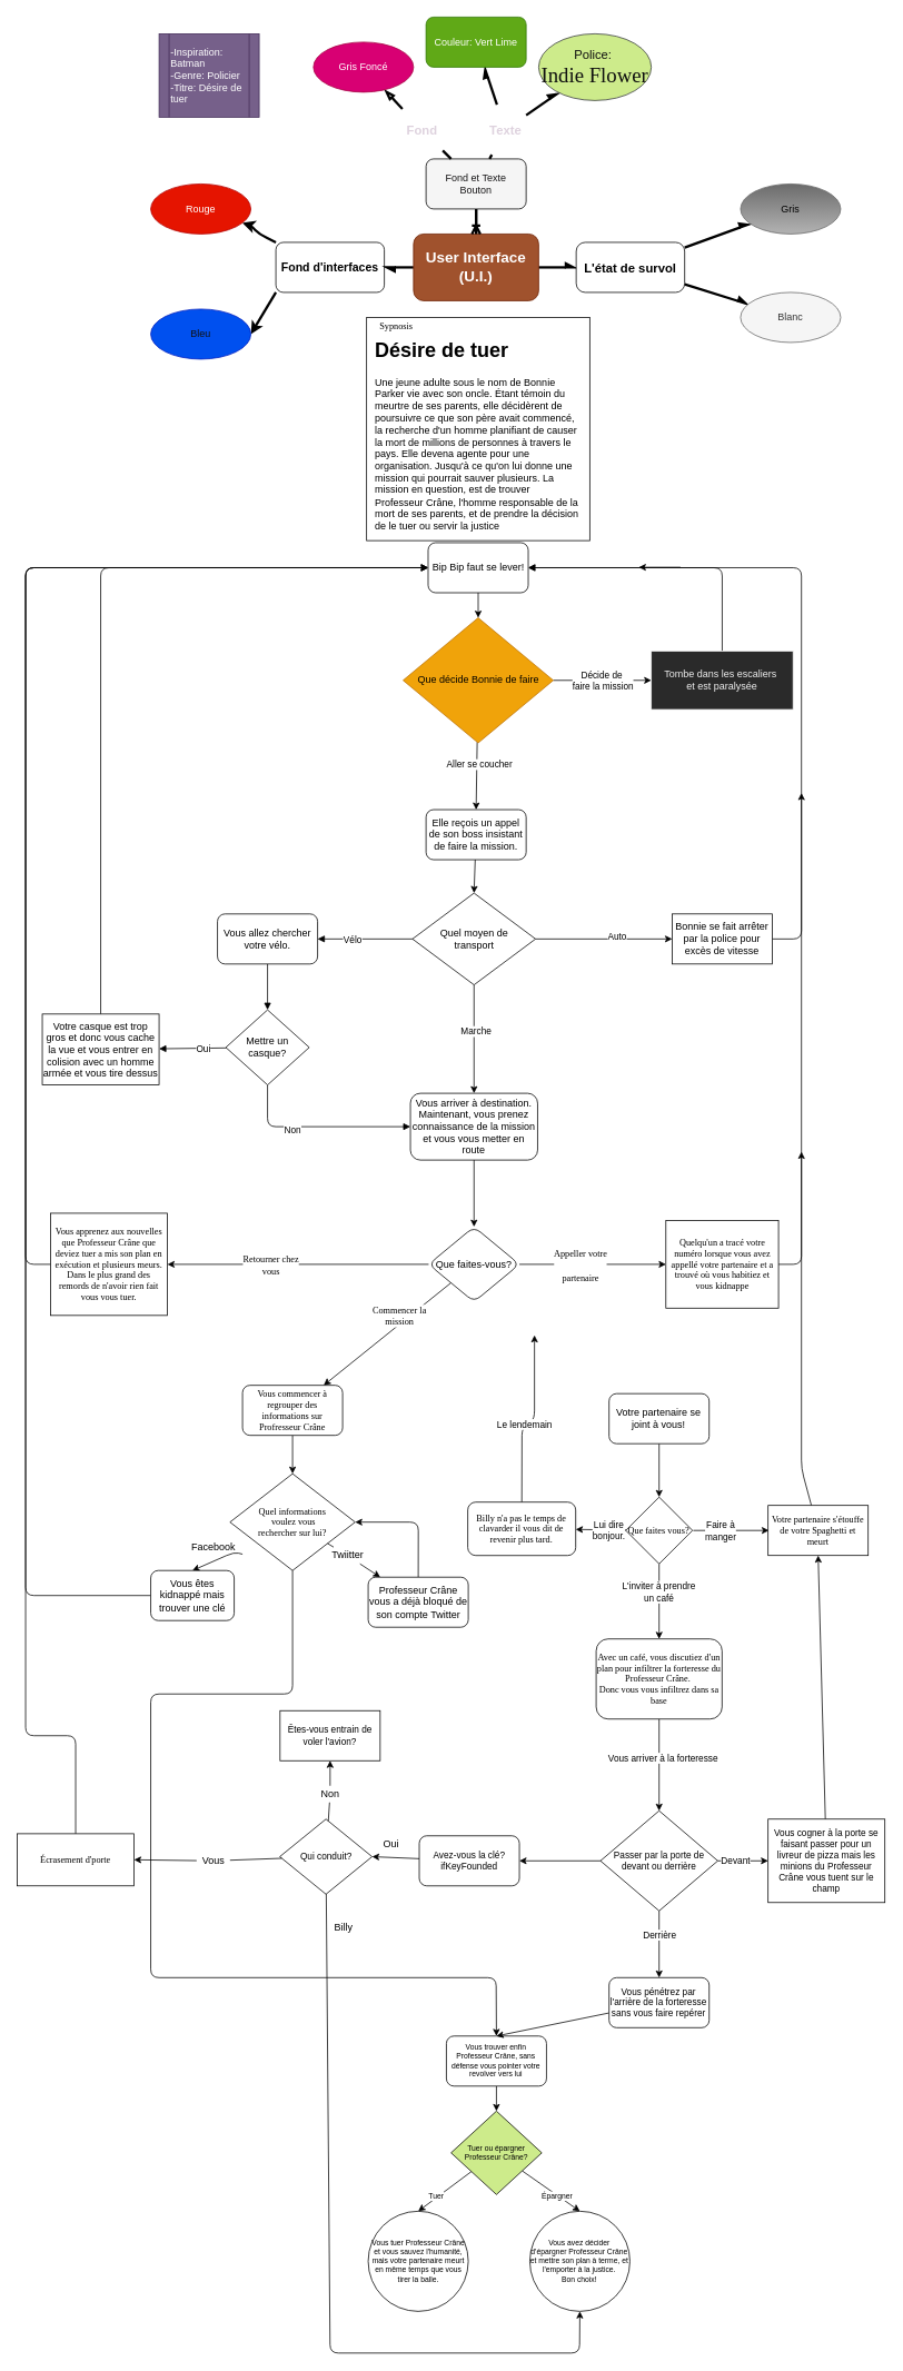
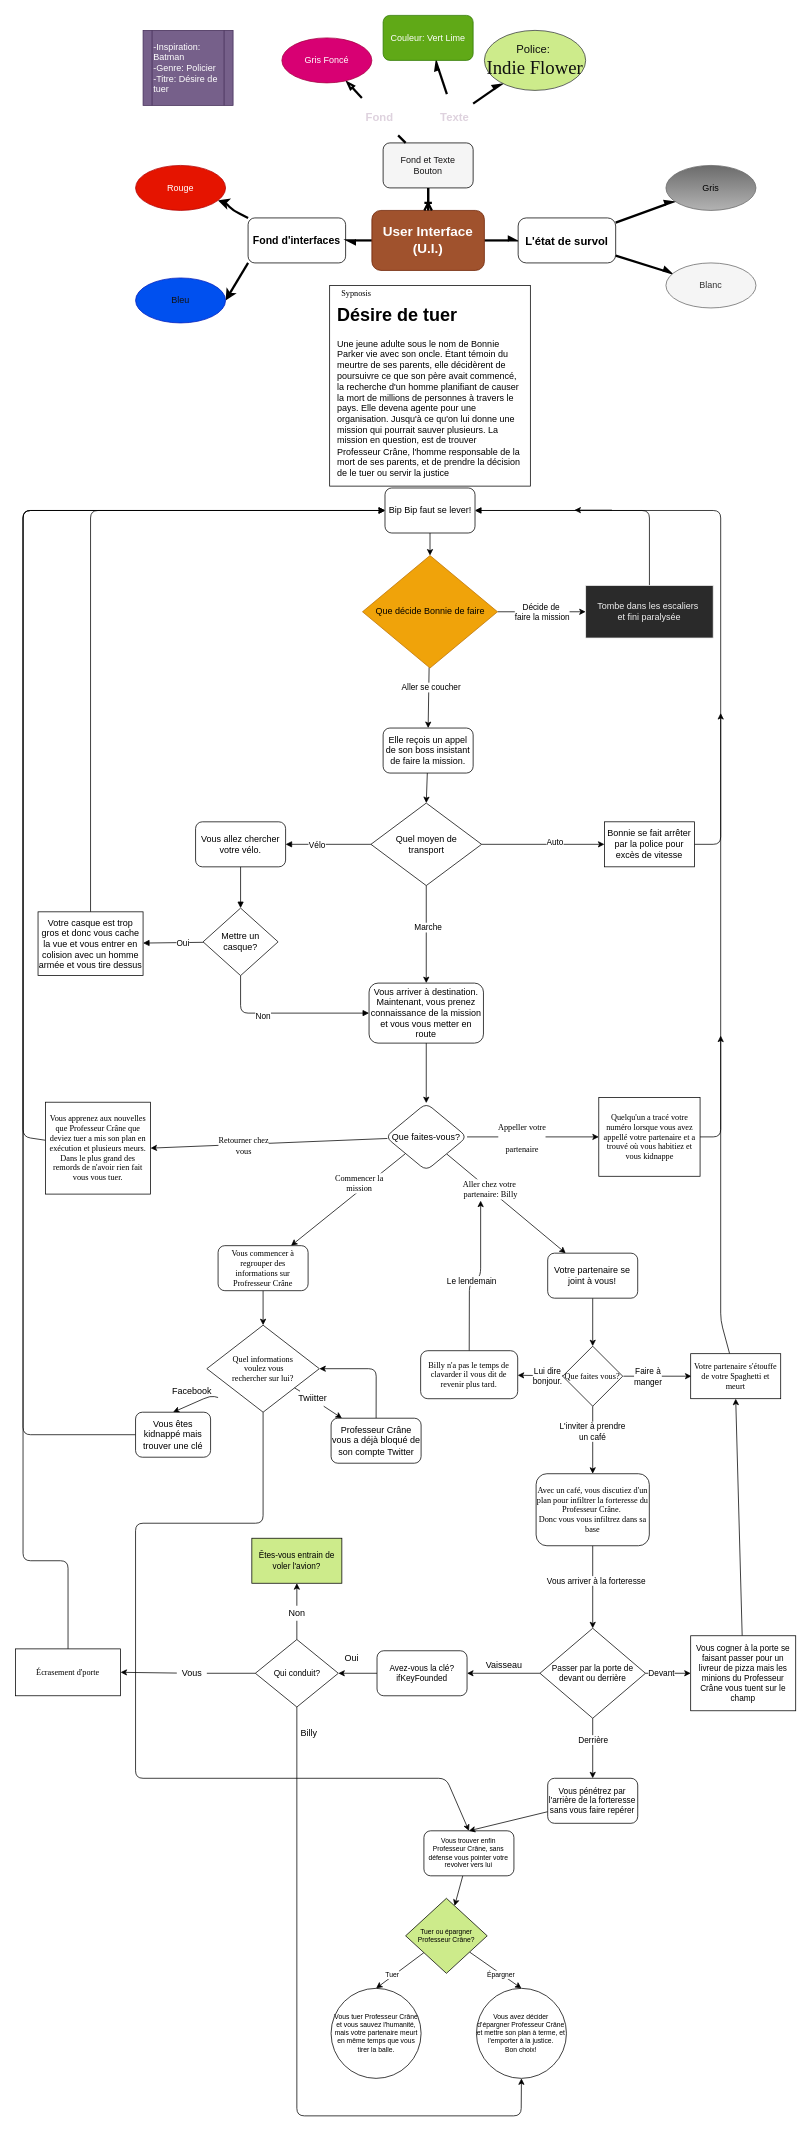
- <mxCell id="21" value="" style="edgeStyle=none;html=1;fontColor=#121112;endArrow=none;endFill=1;strokeWidth=3;" parent="1" source="14" target="20" edge="1"><mxGeometry relative="1" as="geometry"><mxPoint x="588" y="190" as="sourcePoint" /><mxPoint x="636.759" y="108.735" as="targetPoint" /></mxGeometry></mxCell>
- <mxCell id="36" value="Tombe dans les escaliers&amp;nbsp;&lt;br&gt;et est paralysée" style="rounded=0;whiteSpace=wrap;html=1;fontFamily=Helvetica;fontSize=12;fontColor=rgb(240, 240, 240);align=center;strokeColor=rgb(240, 240, 240);fillColor=rgb(42, 42, 42);" parent="1" vertex="1"><mxGeometry x="780" y="780" width="170" height="70" as="geometry" /></mxCell>
+ <mxCell id="36" value="Tombe dans les escaliers&amp;nbsp;&lt;br&gt;et fini paralysée" style="rounded=0;whiteSpace=wrap;html=1;fontFamily=Helvetica;fontSize=12;fontColor=rgb(240, 240, 240);align=center;strokeColor=rgb(240, 240, 240);fillColor=rgb(42, 42, 42);" parent="1" vertex="1"><mxGeometry x="780" y="780" width="170" height="70" as="geometry" /></mxCell>
- <mxCell id="79" value="Vous apprenez aux nouvelles que Professeur Crâne que deviez tuer a mis son plan en exécution et plusieurs meurs. Dans le plus grand des remords de n'avoir rien fait vous vous tuer." style="rounded=0;whiteSpace=wrap;html=1;fontFamily=Verdana;fontSize=11;" parent="1" vertex="1"><mxGeometry x="60" y="1453.75" width="140" height="122.5" as="geometry" /></mxCell>
+ <mxCell id="79" value="Vous apprenez aux nouvelles que Professeur Crâne que deviez tuer a mis son plan en exécution et plusieurs meurs. Dans le plus grand des remords de n'avoir rien fait vous vous tuer." style="rounded=0;whiteSpace=wrap;html=1;fontFamily=Verdana;fontSize=11;" parent="1" vertex="1"><mxGeometry x="60" y="1468.75" width="140" height="122.5" as="geometry" /></mxCell>
+ <mxCell id="64" value="" style="edgeStyle=none;html=1;fontFamily=Verdana;fontSize=11;" parent="1" source="70" target="75" edge="1"><mxGeometry relative="1" as="geometry" /></mxCell>
+ <mxCell id="65" value="Aller chez votre&amp;nbsp;&lt;br&gt;partenaire: Billy" style="edgeLabel;html=1;align=center;verticalAlign=middle;resizable=0;points=[];fontSize=11;fontFamily=Verdana;" parent="64" vertex="1" connectable="0"><mxGeometry x="-0.283" y="1" relative="1" as="geometry"><mxPoint as="offset" /></mxGeometry></mxCell>
- <mxCell id="139" value="Êtes-vous entrain de voler l'avion?" style="whiteSpace=wrap;html=1;fontSize=11;" vertex="1" parent="1"><mxGeometry x="335" y="2050" width="120" height="60" as="geometry" /></mxCell>
+ <mxCell id="139" value="Êtes-vous entrain de voler l'avion?" style="whiteSpace=wrap;html=1;fontSize=11;fillColor=#cdeb8b;" vertex="1" parent="1"><mxGeometry x="335" y="2050" width="120" height="60" as="geometry" /></mxCell>
+ <mxCell id="125" value="Vaisseau" style="text;html=1;align=center;verticalAlign=middle;resizable=0;points=[];autosize=1;strokeColor=none;fillColor=none;" vertex="1" parent="1"><mxGeometry x="641.25" y="2210" width="60" height="20" as="geometry" /></mxCell>
- <mxCell id="129" value="Qui conduit?" style="rhombus;whiteSpace=wrap;html=1;fontSize=11;" vertex="1" parent="1"><mxGeometry x="334.69" y="2180" width="110.62" height="90" as="geometry" /></mxCell>
+ <mxCell id="129" value="Qui conduit?" style="rhombus;whiteSpace=wrap;html=1;fontSize=11;" vertex="1" parent="1"><mxGeometry x="339.69" y="2185" width="110.62" height="90" as="geometry" /></mxCell>
- <mxCell id="104" value="&lt;span&gt;Vous trouver enfin Professeur Crâne, sans défense vous pointer votre revolver vers lui&lt;/span&gt;" style="rounded=1;whiteSpace=wrap;html=1;fontSize=9;" parent="1" vertex="1"><mxGeometry x="534.38" y="2440" width="120" height="60" as="geometry" /></mxCell>
+ <mxCell id="104" value="&lt;span&gt;Vous trouver enfin Professeur Crâne, sans défense vous pointer votre revolver vers lui&lt;/span&gt;" style="rounded=1;whiteSpace=wrap;html=1;fontSize=9;" parent="1" vertex="1"><mxGeometry x="564.38" y="2440" width="120" height="60" as="geometry" /></mxCell>
